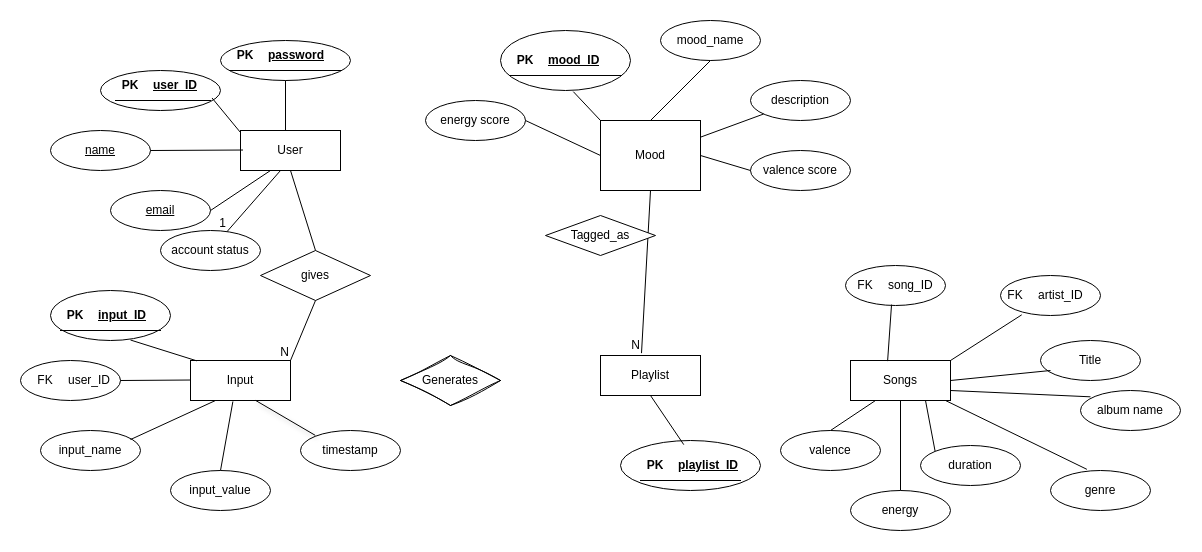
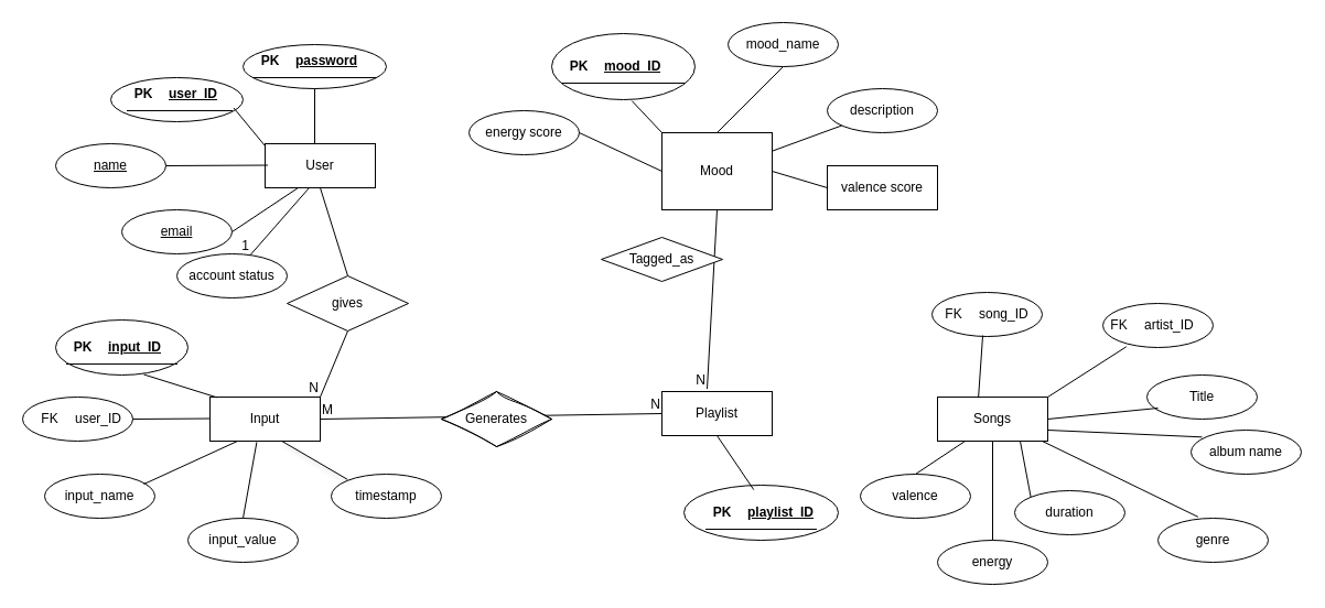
- <mxCell id="75" value="valence score" style="ellipse;whiteSpace=wrap;html=1;align=center;" vertex="1" parent="1"><mxGeometry x="750" y="150" width="100" height="40" as="geometry" /></mxCell>
+ <mxCell id="75" value="valence score" style="whiteSpace=wrap;html=1;align=center;rounded=0;" vertex="1" parent="1"><mxGeometry x="750" y="150" width="100" height="40" as="geometry" /></mxCell>
+ <mxCell id="65" value="" style="endArrow=none;html=1;rounded=0;exitX=1;exitY=0.5;exitDx=0;exitDy=0;entryX=0;entryY=0.5;entryDx=0;entryDy=0;" edge="1" parent="1" source="20" target="97"><mxGeometry relative="1" as="geometry"><mxPoint x="470" y="290" as="sourcePoint" /><mxPoint x="630" y="290" as="targetPoint" /></mxGeometry></mxCell>
+ <mxCell id="66" value="M" style="resizable=0;html=1;whiteSpace=wrap;align=left;verticalAlign=bottom;" connectable="0" vertex="1" parent="65"><mxGeometry x="-1" relative="1" as="geometry" /></mxCell>
+ <mxCell id="67" value="N" style="resizable=0;html=1;whiteSpace=wrap;align=right;verticalAlign=bottom;" connectable="0" vertex="1" parent="65"><mxGeometry x="1" relative="1" as="geometry" /></mxCell>
